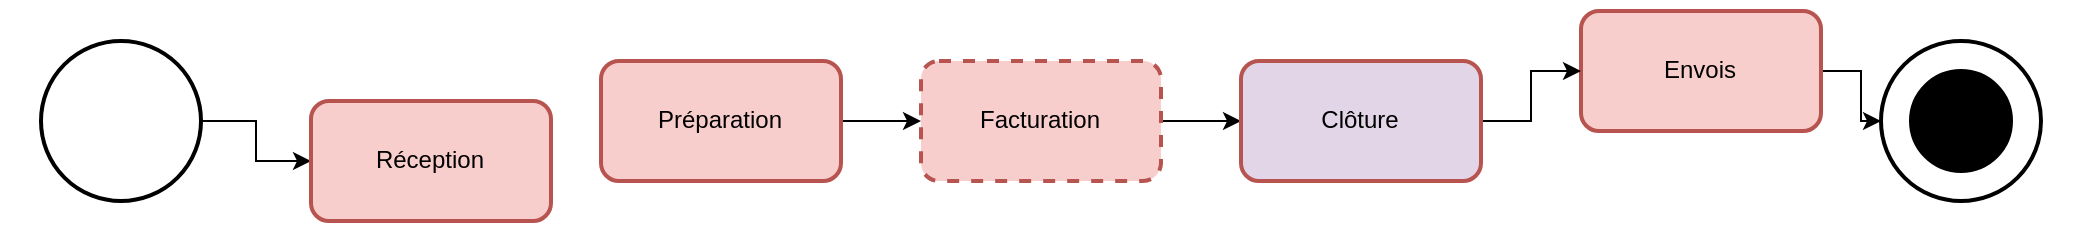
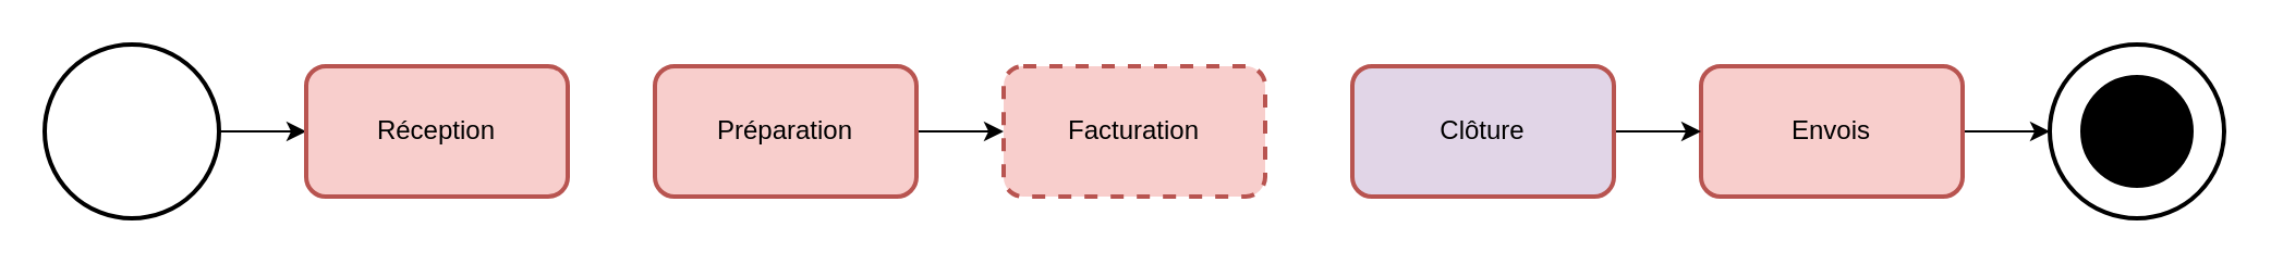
- <mxCell id="8" value="Envois" style="rounded=1;whiteSpace=wrap;html=1;fillColor=#f8cecc;strokeColor=#b85450;strokeWidth=2;" parent="1" vertex="1"><mxGeometry x="790" y="5" width="120" height="60" as="geometry" /></mxCell>
+ <mxCell id="8" value="Envois" style="rounded=1;whiteSpace=wrap;html=1;fillColor=#f8cecc;strokeColor=#b85450;strokeWidth=2;" parent="1" vertex="1"><mxGeometry x="780" y="30" width="120" height="60" as="geometry" /></mxCell>
- <mxCell id="12" style="edgeStyle=orthogonalEdgeStyle;rounded=0;orthogonalLoop=1;jettySize=auto;html=1;entryX=0;entryY=0.5;entryDx=0;entryDy=0;" edge="1" parent="1" source="13" target="15"><mxGeometry relative="1" as="geometry" /></mxCell>
- <mxCell id="4" value="Réception" style="rounded=1;whiteSpace=wrap;html=1;fillColor=#f8cecc;strokeColor=#b85450;strokeWidth=2;" parent="1" vertex="1"><mxGeometry x="155" y="50" width="120" height="60" as="geometry" /></mxCell>
+ <mxCell id="4" value="Réception" style="rounded=1;whiteSpace=wrap;html=1;fillColor=#f8cecc;strokeColor=#b85450;strokeWidth=2;" parent="1" vertex="1"><mxGeometry x="140" y="30" width="120" height="60" as="geometry" /></mxCell>
